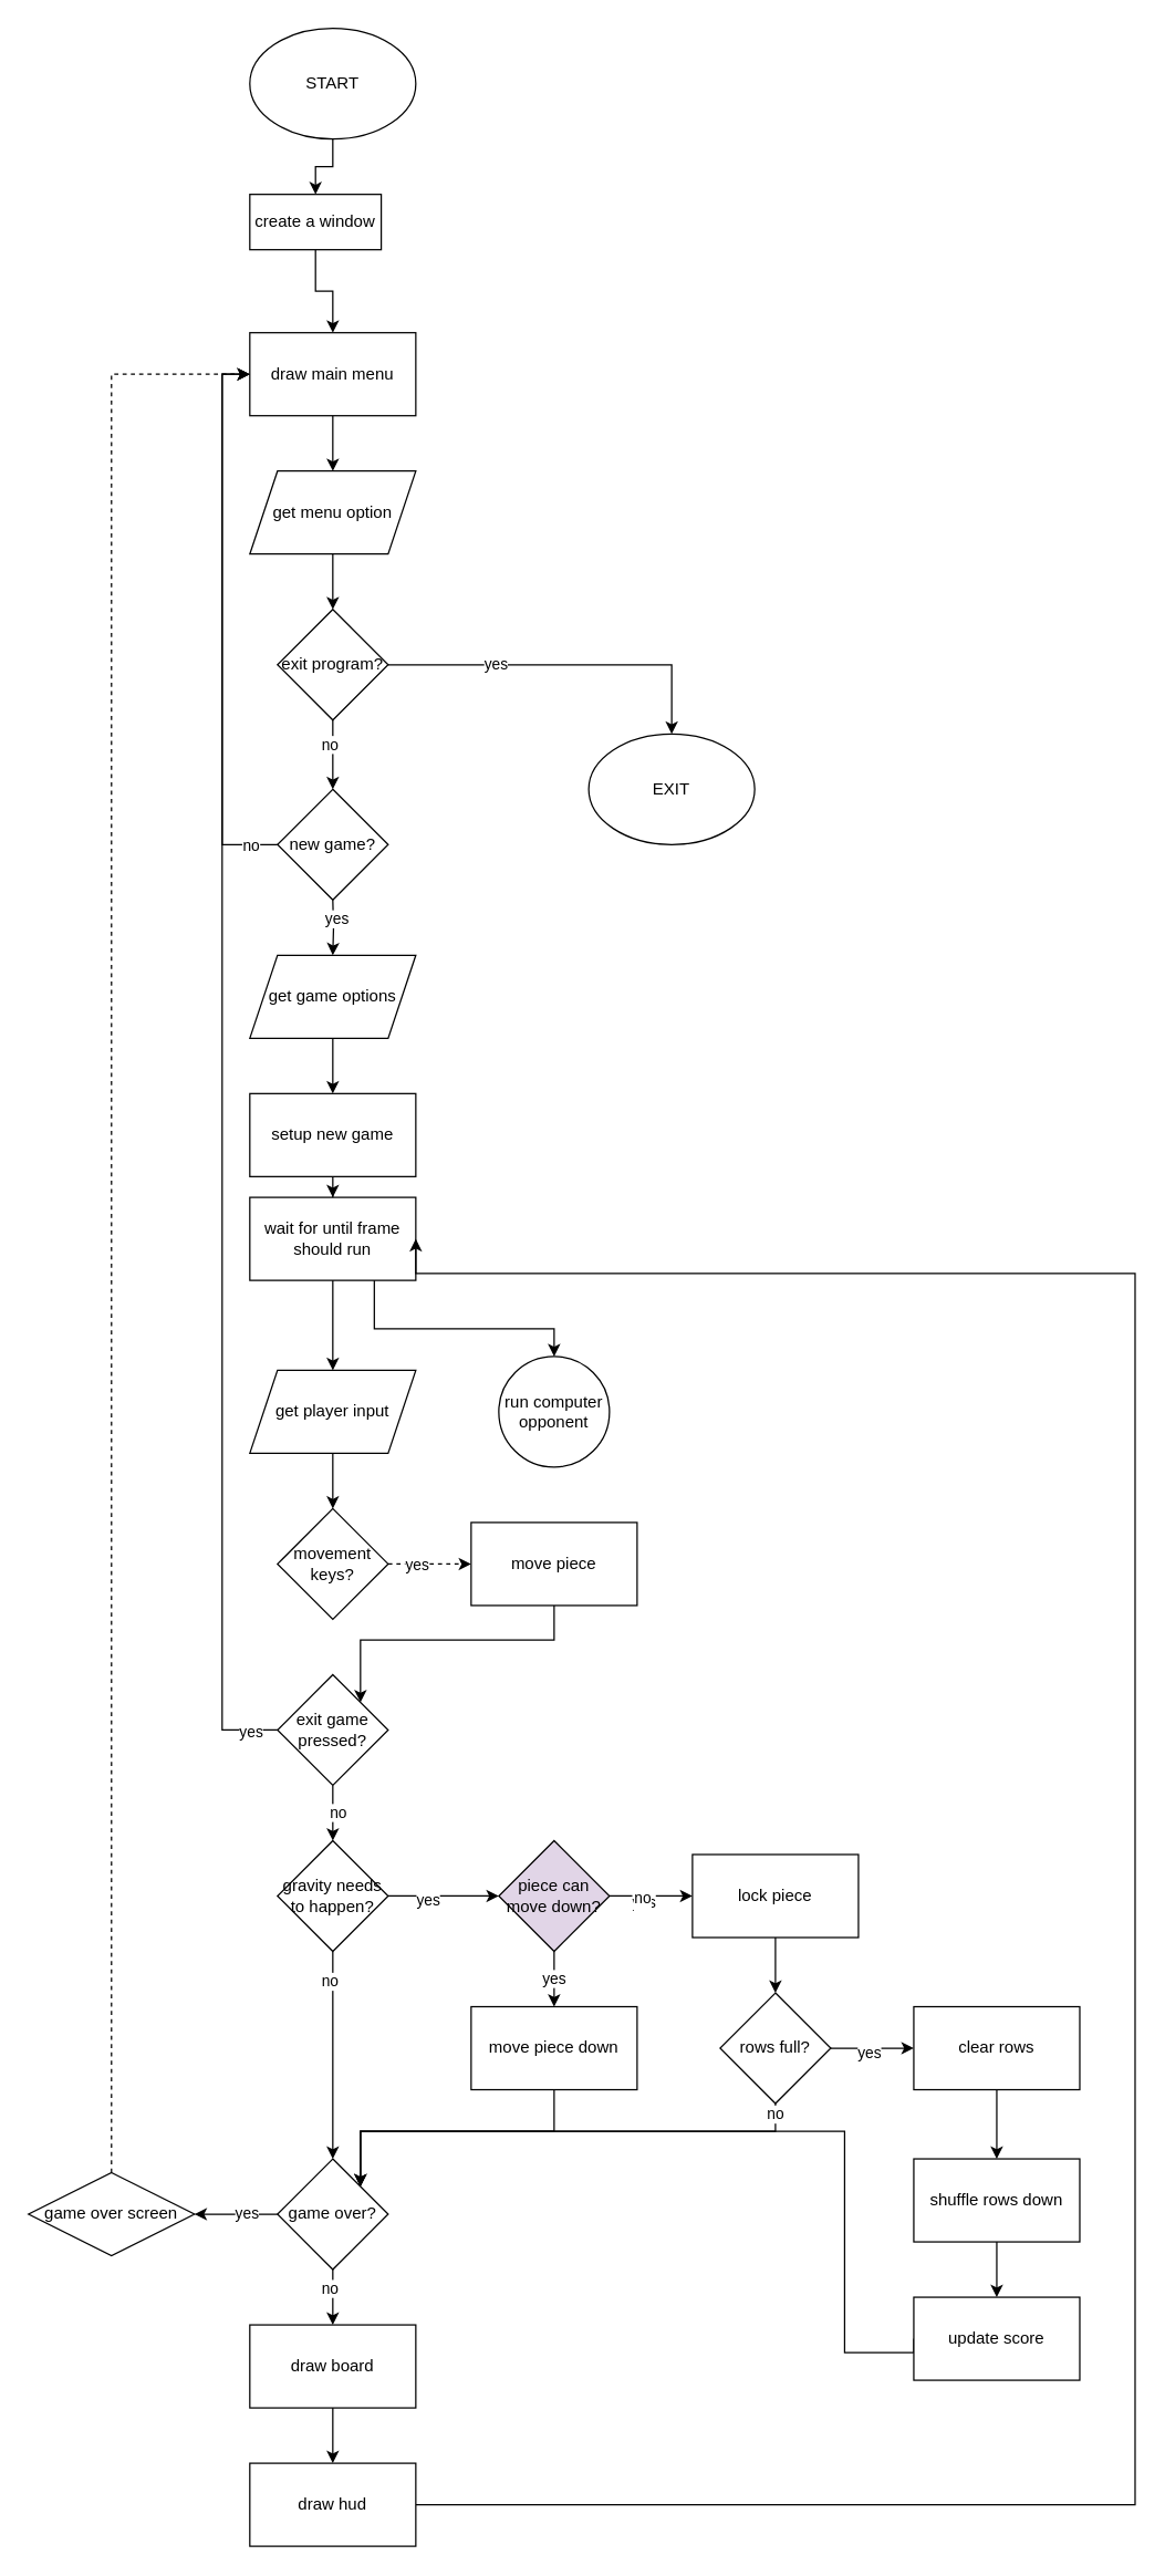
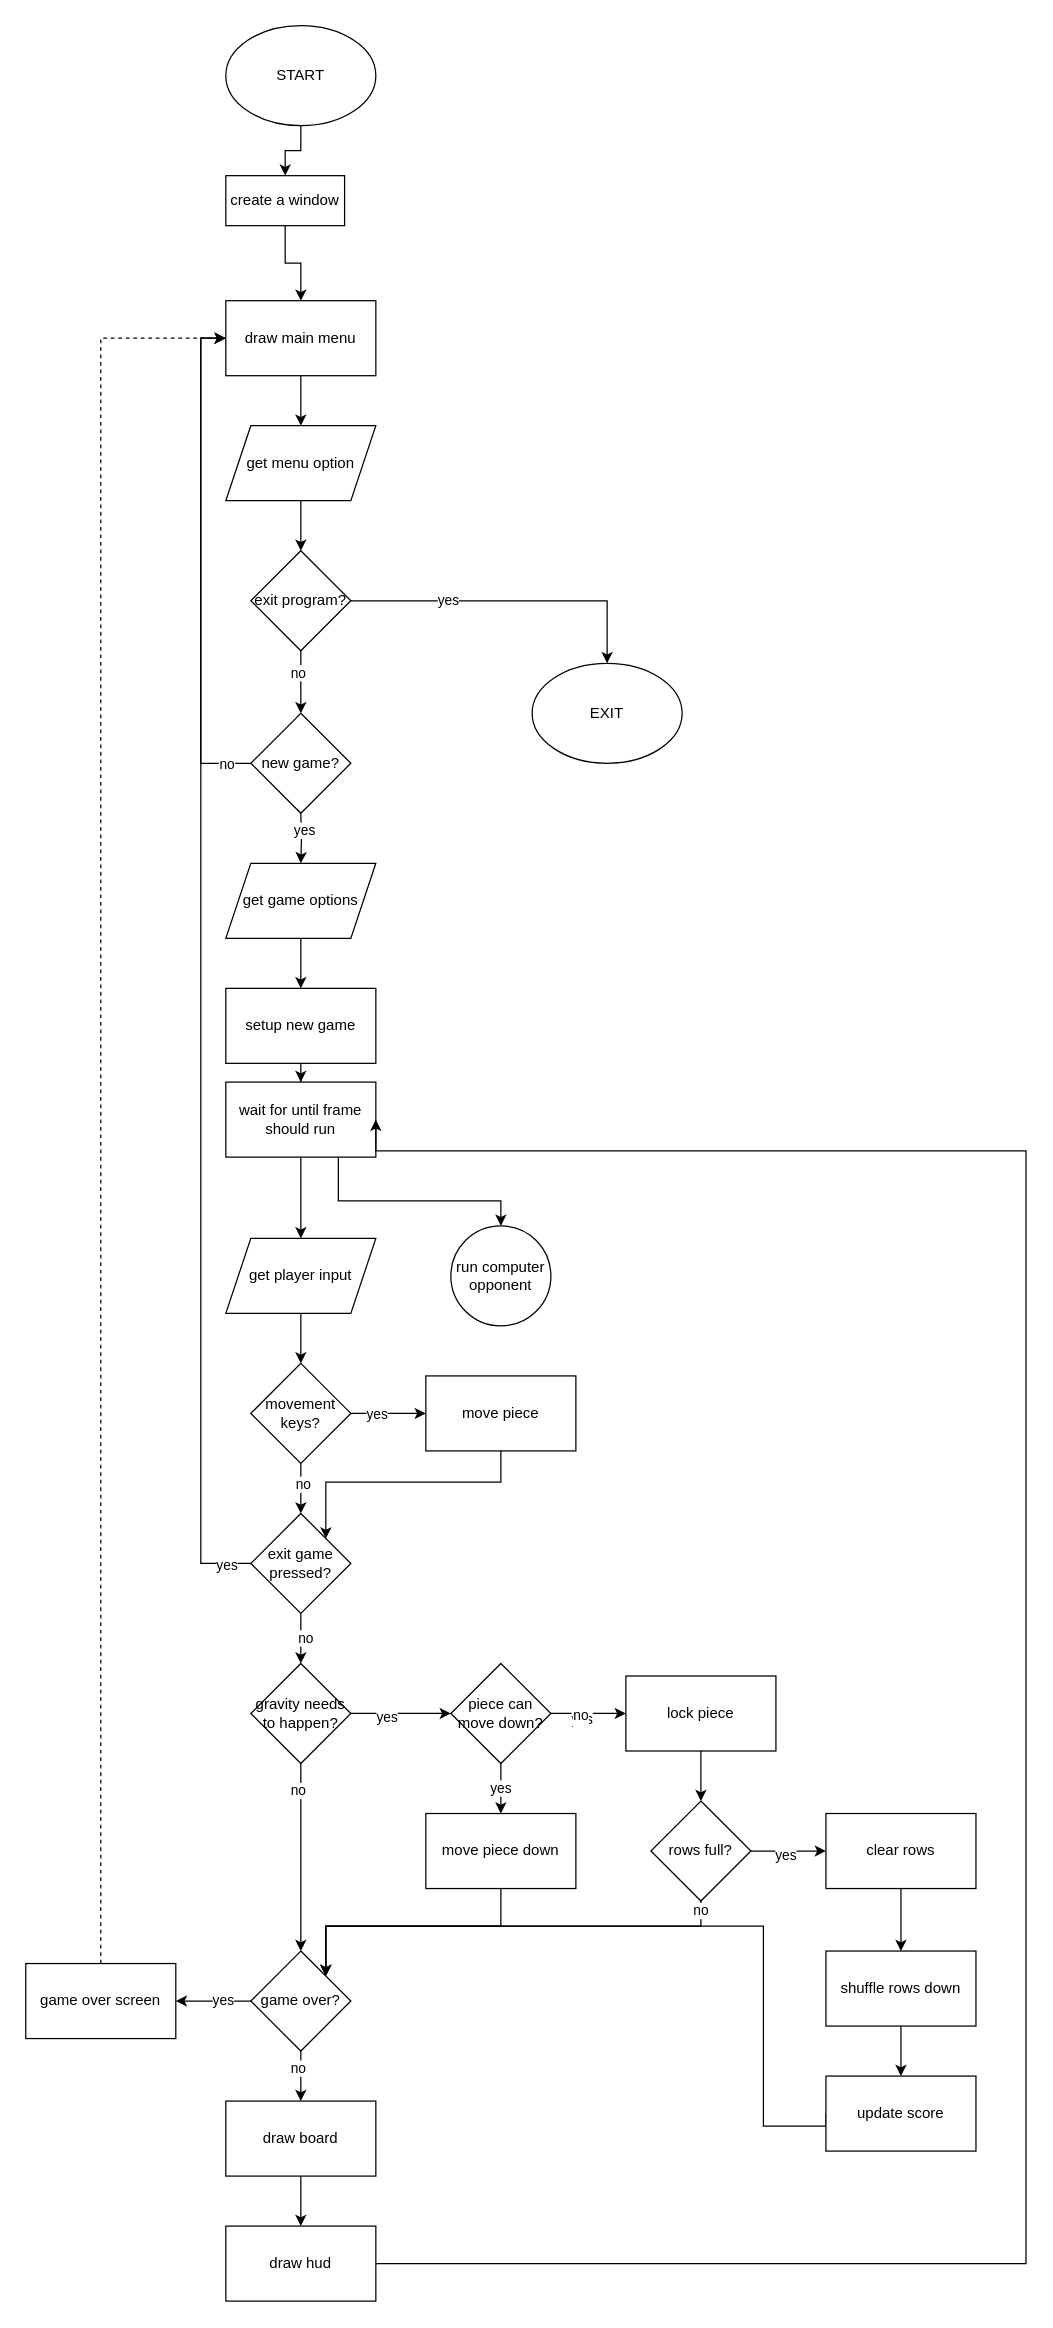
- <mxCell id="30" value="" style="edgeStyle=orthogonalEdgeStyle;rounded=0;orthogonalLoop=1;jettySize=auto;html=1;dashed=1;" parent="1" source="34" target="36" edge="1"><mxGeometry relative="1" as="geometry" /></mxCell>
+ <mxCell id="30" value="" style="edgeStyle=orthogonalEdgeStyle;rounded=0;orthogonalLoop=1;jettySize=auto;html=1;" parent="1" source="34" target="36" edge="1"><mxGeometry relative="1" as="geometry" /></mxCell>
+ <mxCell id="32" value="" style="edgeStyle=orthogonalEdgeStyle;rounded=0;orthogonalLoop=1;jettySize=auto;html=1;" parent="1" source="34" target="41" edge="1"><mxGeometry relative="1" as="geometry" /></mxCell>
+ <mxCell id="33" value="no" style="edgeLabel;html=1;align=center;verticalAlign=middle;resizable=0;points=[];" parent="32" vertex="1" connectable="0"><mxGeometry x="-0.2" y="1" relative="1" as="geometry"><mxPoint as="offset" /></mxGeometry></mxCell>
- <mxCell id="51" value="piece can move down?" style="rhombus;whiteSpace=wrap;html=1;fillColor=#e1d5e7;" vertex="1" parent="1"><mxGeometry x="360" y="1330" width="80" height="80" as="geometry" /></mxCell>
+ <mxCell id="51" value="piece can move down?" style="rhombus;whiteSpace=wrap;html=1;" vertex="1" parent="1"><mxGeometry x="360" y="1330" width="80" height="80" as="geometry" /></mxCell>
- <mxCell id="71" value="game over screen" style="rhombus;whiteSpace=wrap;html=1;" vertex="1" parent="1"><mxGeometry x="20" y="1570" width="120" height="60" as="geometry" /></mxCell>
+ <mxCell id="71" value="game over screen" style="rounded=0;whiteSpace=wrap;html=1;" vertex="1" parent="1"><mxGeometry x="20" y="1570" width="120" height="60" as="geometry" /></mxCell>
